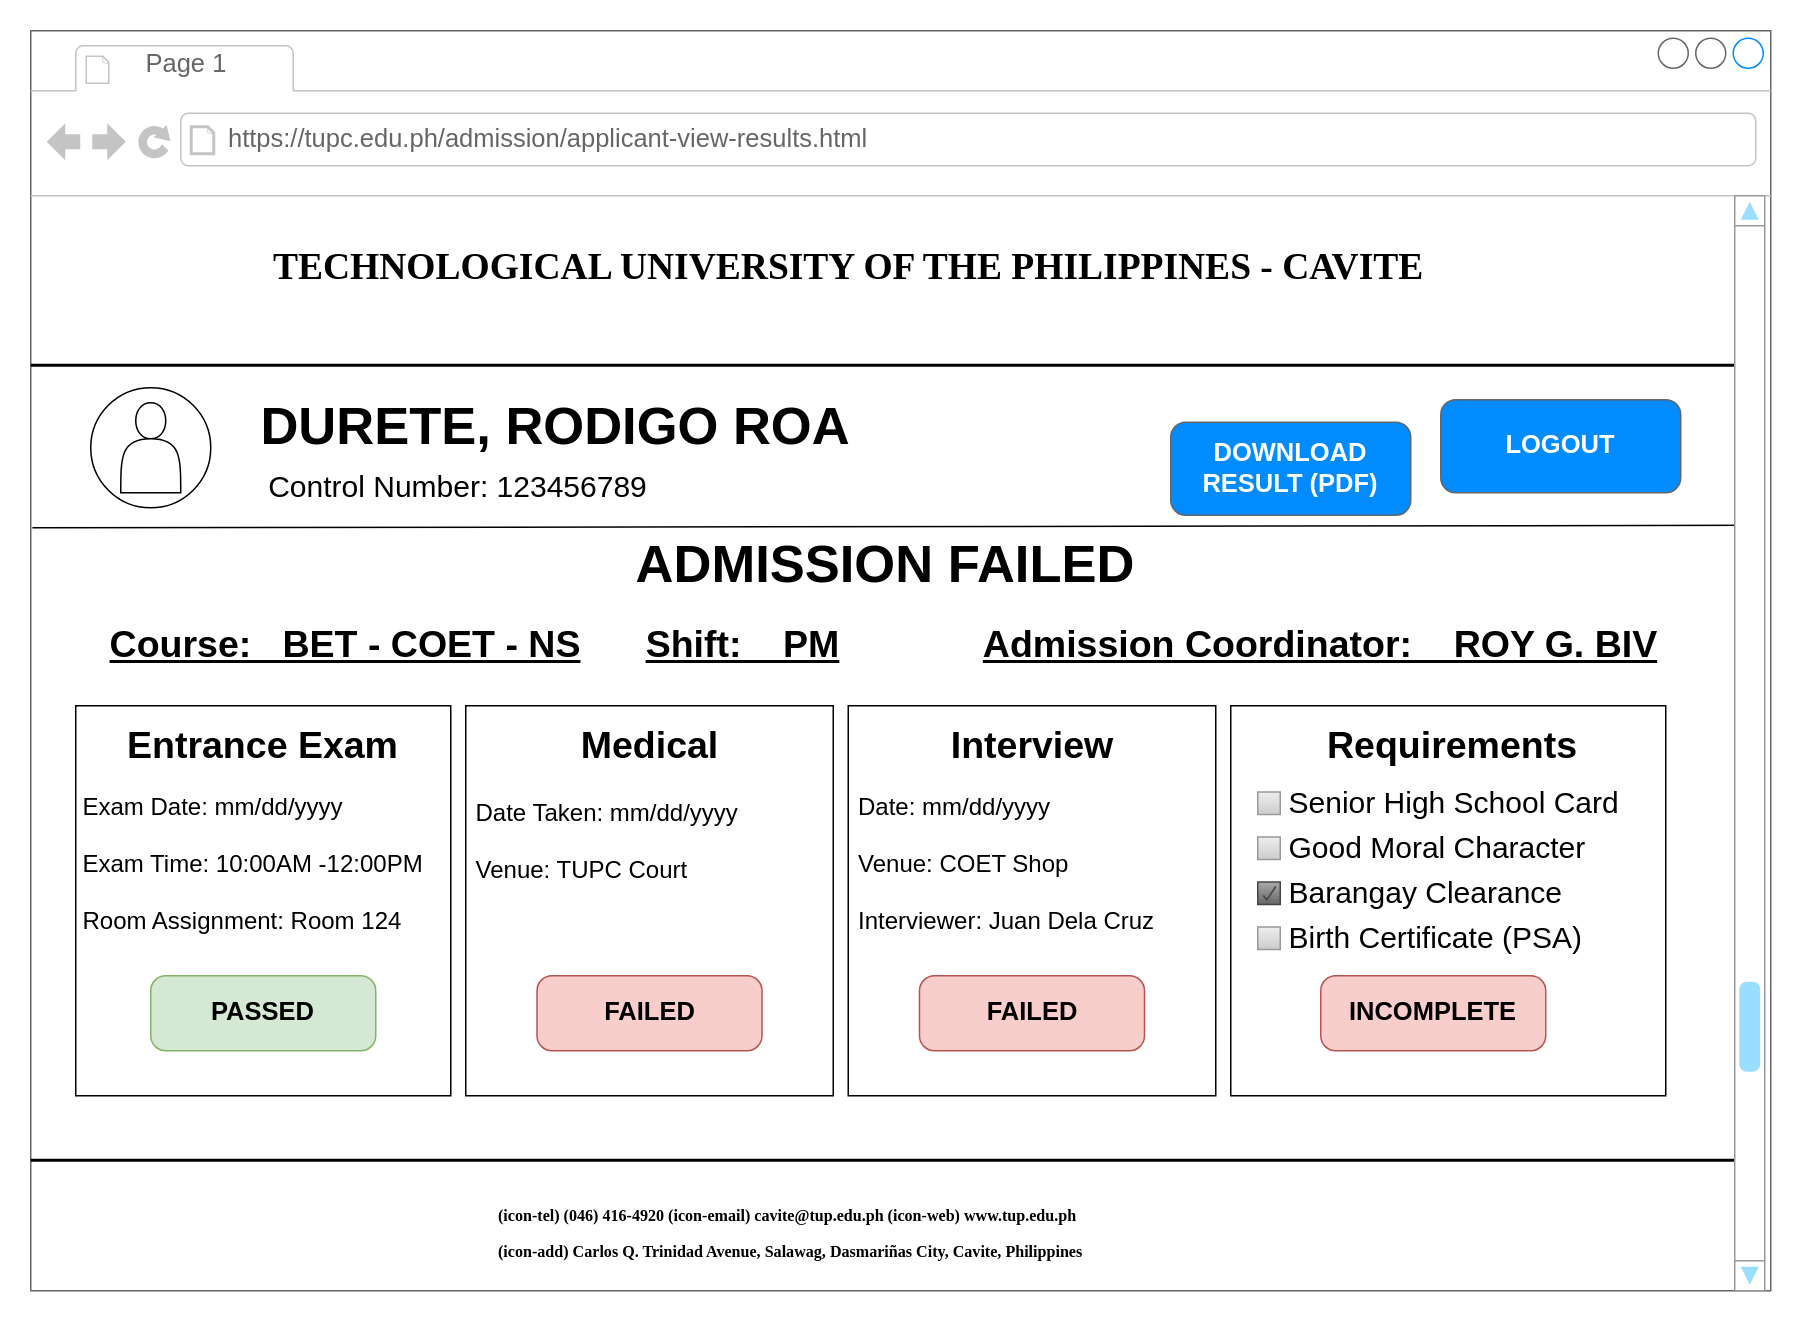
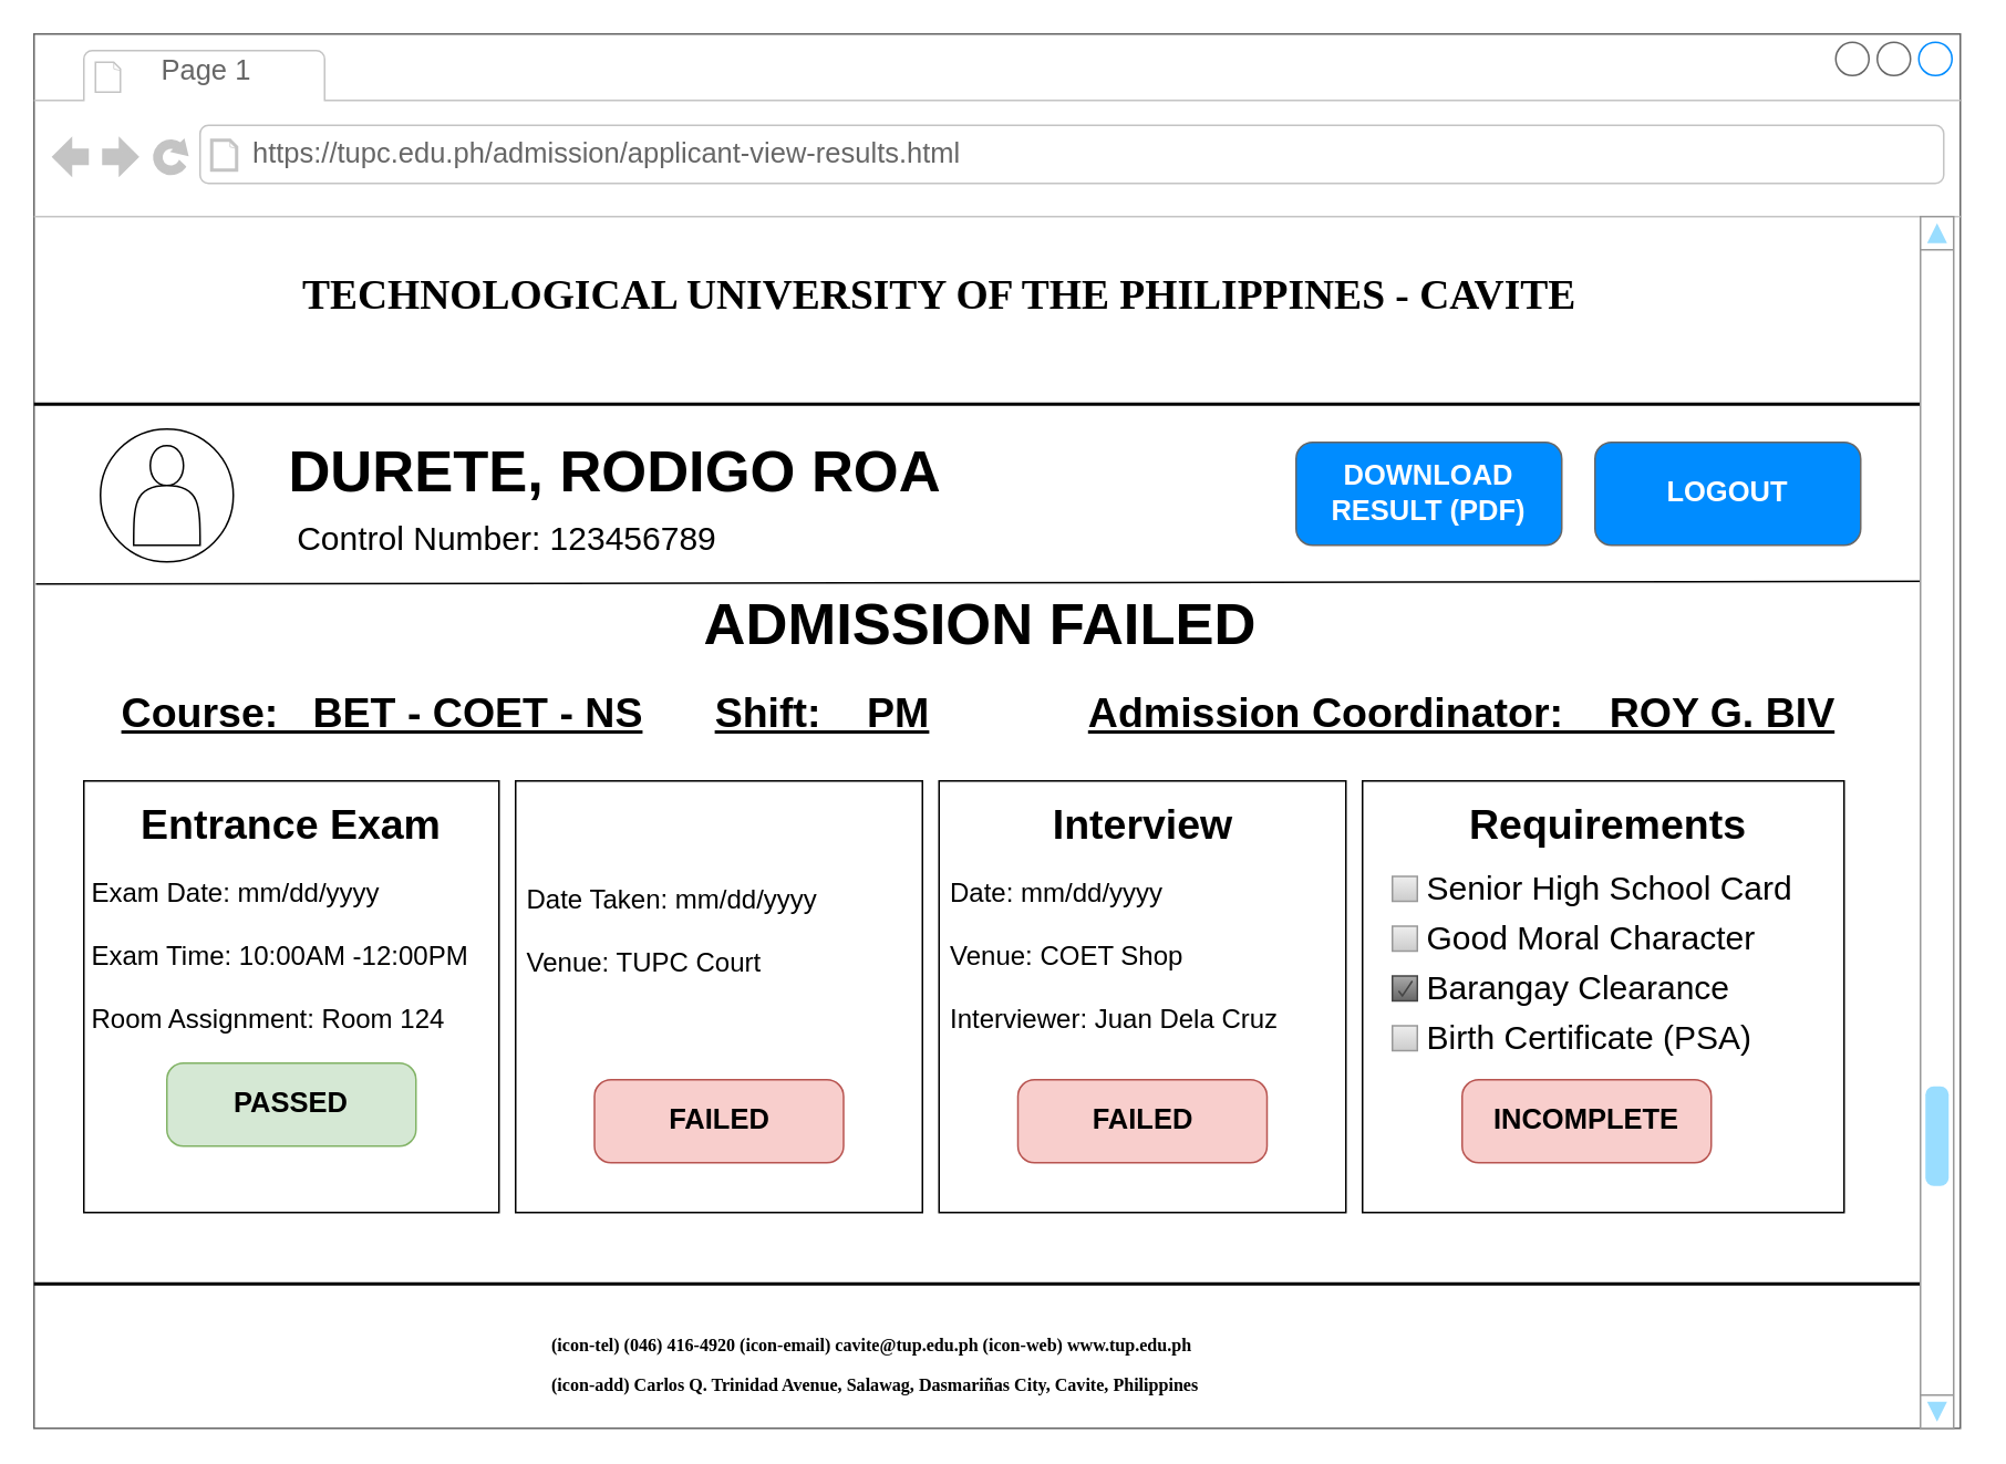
- <mxCell id="15" value="DOWNLOAD RESULT (PDF)" style="strokeWidth=1;shadow=0;dashed=0;align=center;html=1;shape=mxgraph.mockup.buttons.button;strokeColor=#666666;fontColor=#ffffff;mainText=;buttonStyle=round;fontSize=17;fontStyle=1;fillColor=#008cff;whiteSpace=wrap;" vertex="1" parent="2"><mxGeometry x="760" y="261" width="160" height="62" as="geometry" /></mxCell>
+ <mxCell id="15" value="DOWNLOAD RESULT (PDF)" style="strokeWidth=1;shadow=0;dashed=0;align=center;html=1;shape=mxgraph.mockup.buttons.button;strokeColor=#666666;fontColor=#ffffff;mainText=;buttonStyle=round;fontSize=17;fontStyle=1;fillColor=#008cff;whiteSpace=wrap;" vertex="1" parent="2"><mxGeometry x="760" y="246" width="160" height="62" as="geometry" /></mxCell>
- <mxCell id="26" value="&lt;b&gt;Medical&lt;/b&gt;" style="text;html=1;strokeColor=none;fillColor=none;align=center;verticalAlign=middle;whiteSpace=wrap;rounded=0;fontSize=25;" vertex="1" parent="2"><mxGeometry x="317.5" y="460" width="190" height="30" as="geometry" /></mxCell>
- <mxCell id="24" value="PASSED" style="strokeWidth=1;shadow=0;dashed=0;align=center;html=1;shape=mxgraph.mockup.buttons.button;strokeColor=#82b366;mainText=;buttonStyle=round;fontSize=17;fontStyle=1;fillColor=#d5e8d4;whiteSpace=wrap;" vertex="1" parent="2"><mxGeometry x="80" y="630" width="150" height="50" as="geometry" /></mxCell>
+ <mxCell id="24" value="PASSED" style="strokeWidth=1;shadow=0;dashed=0;align=center;html=1;shape=mxgraph.mockup.buttons.button;strokeColor=#82b366;mainText=;buttonStyle=round;fontSize=17;fontStyle=1;fillColor=#d5e8d4;whiteSpace=wrap;" vertex="1" parent="2"><mxGeometry x="80" y="620" width="150" height="50" as="geometry" /></mxCell>
